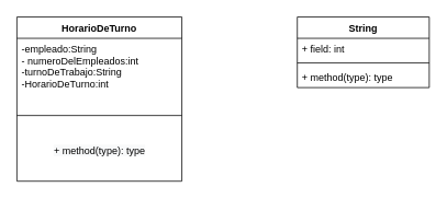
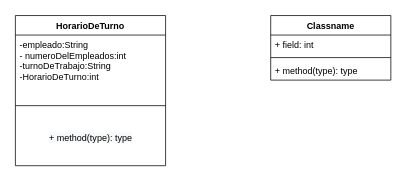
- <mxCell id="6" value="String" style="swimlane;fontStyle=1;align=center;verticalAlign=top;childLayout=stackLayout;horizontal=1;startSize=26;horizontalStack=0;resizeParent=1;resizeParentMax=0;resizeLast=0;collapsible=1;marginBottom=0;" vertex="1" parent="1"><mxGeometry x="360" y="20" width="160" height="86" as="geometry" /></mxCell>
+ <mxCell id="6" value="Classname" style="swimlane;fontStyle=1;align=center;verticalAlign=top;childLayout=stackLayout;horizontal=1;startSize=26;horizontalStack=0;resizeParent=1;resizeParentMax=0;resizeLast=0;collapsible=1;marginBottom=0;" vertex="1" parent="1"><mxGeometry x="360" y="20" width="160" height="86" as="geometry" /></mxCell>
